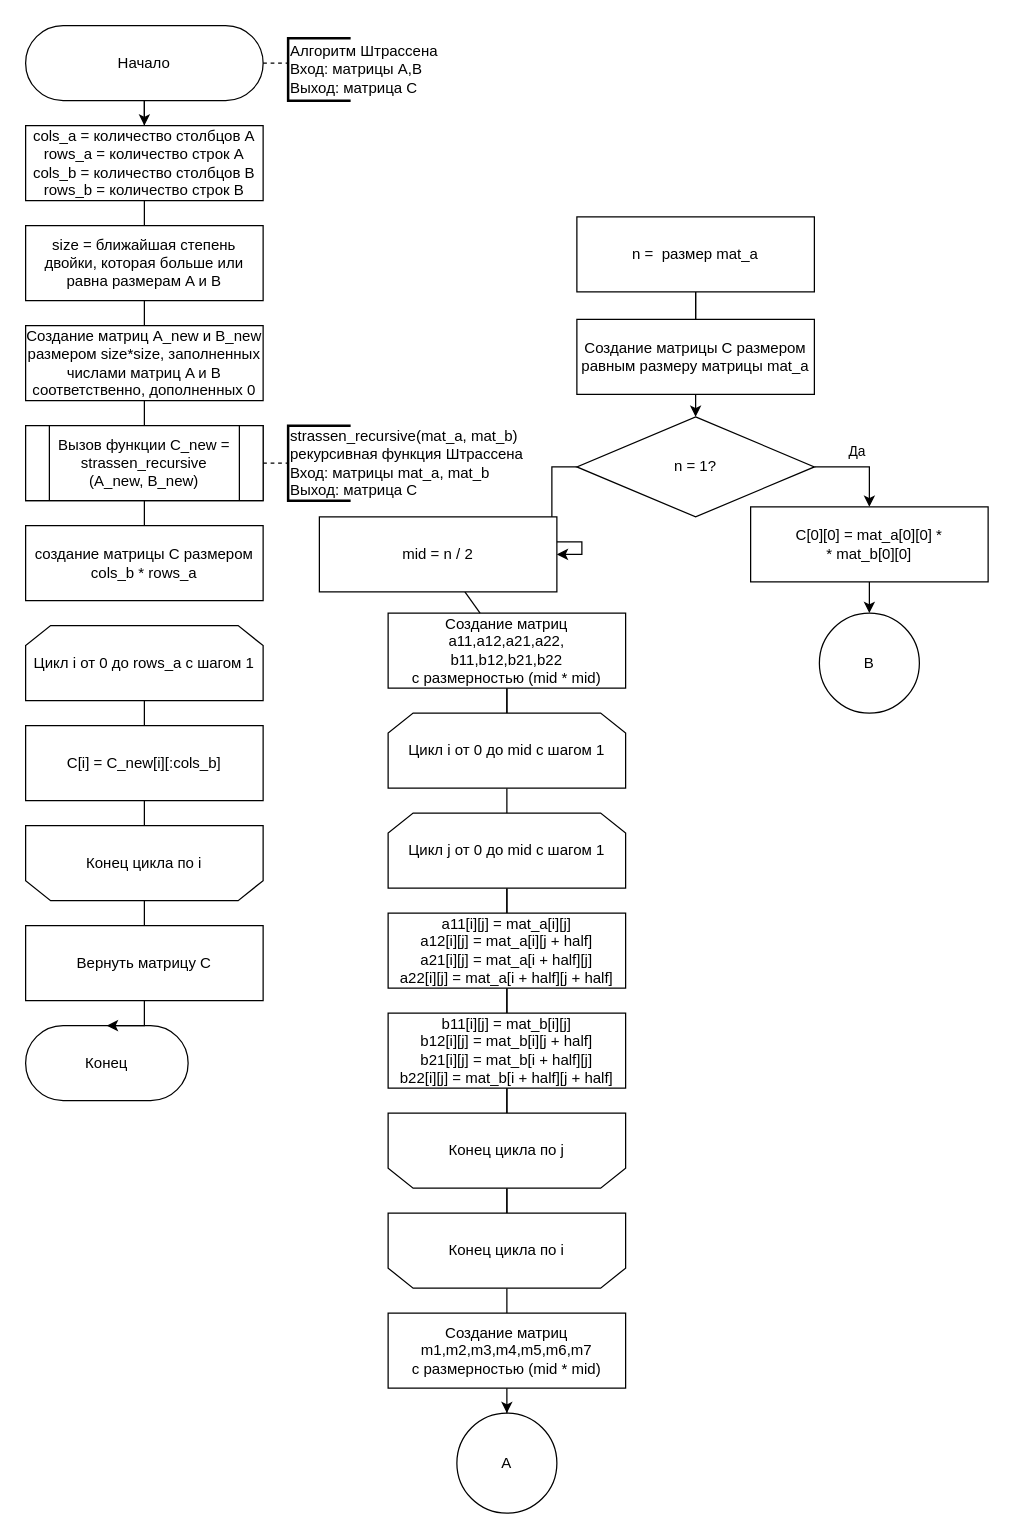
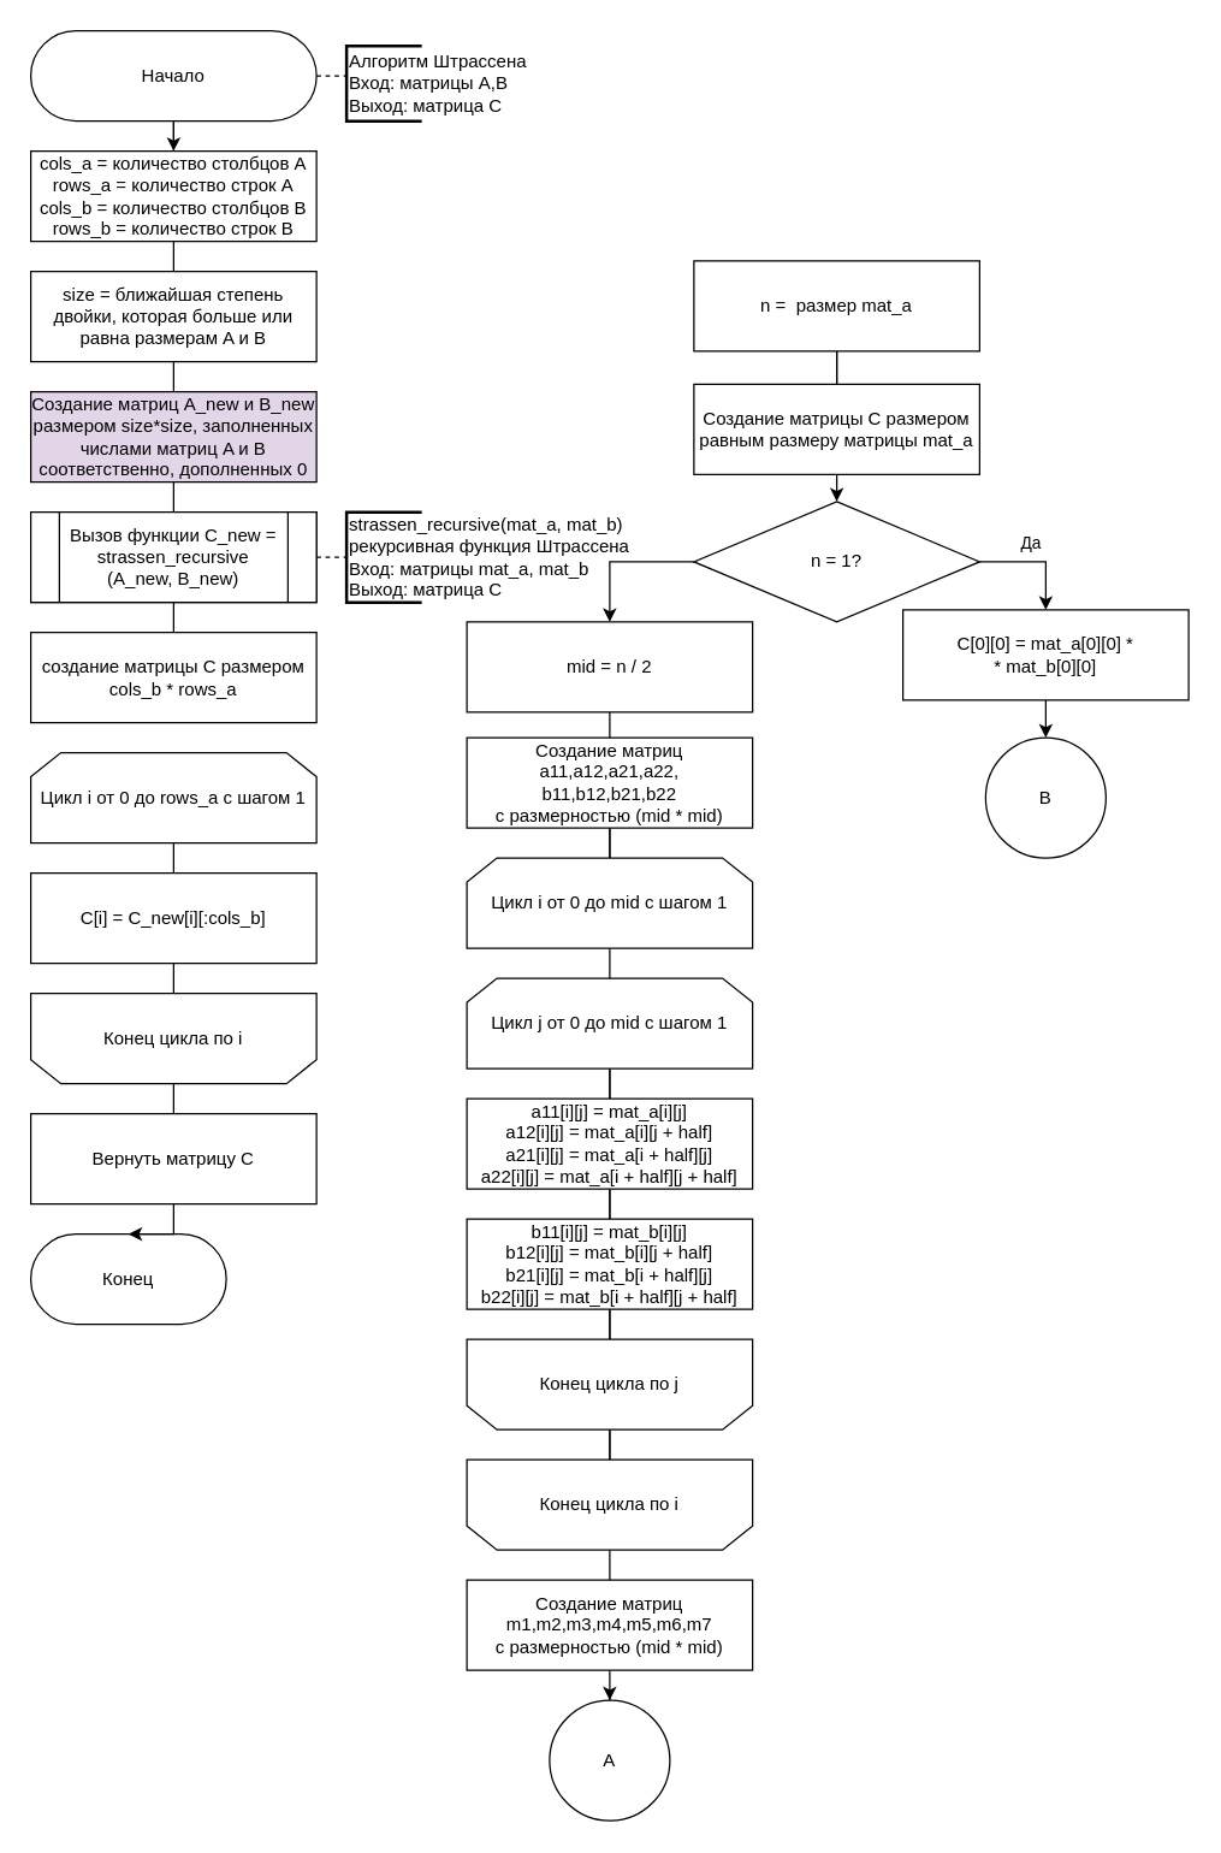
- <mxCell id="41" value="&lt;span style=&quot;&quot;&gt;Создание матриц A_new и B_new размером size*size, заполненных числами матриц A и B соответственно, дополненных 0&lt;br&gt;&lt;/span&gt;" style="rounded=0;whiteSpace=wrap;html=1;" parent="1" vertex="1"><mxGeometry x="20" y="260" width="190" height="60" as="geometry" /></mxCell>
+ <mxCell id="41" value="&lt;span style=&quot;&quot;&gt;Создание матриц A_new и B_new размером size*size, заполненных числами матриц A и B соответственно, дополненных 0&lt;br&gt;&lt;/span&gt;" style="rounded=0;whiteSpace=wrap;html=1;fillColor=#e1d5e7;" parent="1" vertex="1"><mxGeometry x="20" y="260" width="190" height="60" as="geometry" /></mxCell>
- <mxCell id="62" value="mid = n / 2" style="rounded=0;whiteSpace=wrap;html=1;" parent="1" vertex="1"><mxGeometry x="255" y="413" width="190" height="60" as="geometry" /></mxCell>
+ <mxCell id="62" value="mid = n / 2" style="rounded=0;whiteSpace=wrap;html=1;" parent="1" vertex="1"><mxGeometry x="310" y="413" width="190" height="60" as="geometry" /></mxCell>
